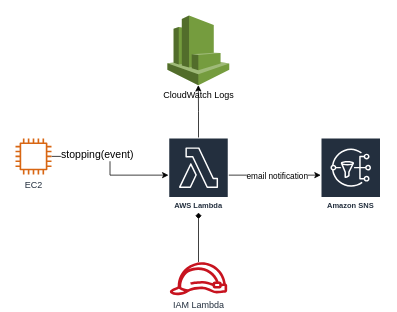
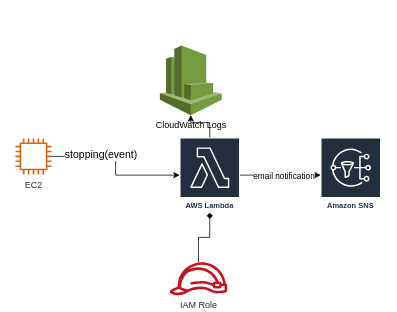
- <mxCell id="10" value="CloudWatch Logs" style="outlineConnect=0;dashed=0;verticalLabelPosition=bottom;verticalAlign=top;align=center;html=1;shape=mxgraph.aws3.cloudwatch;fillColor=#759C3E;gradientColor=none;" vertex="1" parent="1"><mxGeometry x="222.5" y="20" width="82.5" height="93" as="geometry" /></mxCell>
+ <mxCell id="10" value="CloudWatch Logs" style="outlineConnect=0;dashed=0;verticalLabelPosition=bottom;verticalAlign=top;align=center;html=1;shape=mxgraph.aws3.cloudwatch;fillColor=#759C3E;gradientColor=none;" vertex="1" parent="1"><mxGeometry x="212.5" y="60" width="82.5" height="93" as="geometry" /></mxCell>
- <mxCell id="8" value="AWS Lambda" style="outlineConnect=0;fontColor=#232F3E;gradientColor=none;strokeColor=#ffffff;fillColor=#232F3E;dashed=0;verticalLabelPosition=middle;verticalAlign=bottom;align=center;html=1;whiteSpace=wrap;fontSize=10;fontStyle=1;spacing=3;shape=mxgraph.aws4.productIcon;prIcon=mxgraph.aws4.lambda;" vertex="1" parent="1"><mxGeometry x="224" y="183" width="80" height="100" as="geometry" /></mxCell>
+ <mxCell id="8" value="AWS Lambda" style="outlineConnect=0;fontColor=#232F3E;gradientColor=none;strokeColor=#ffffff;fillColor=#232F3E;dashed=0;verticalLabelPosition=middle;verticalAlign=bottom;align=center;html=1;whiteSpace=wrap;fontSize=10;fontStyle=1;spacing=3;shape=mxgraph.aws4.productIcon;prIcon=mxgraph.aws4.lambda;" vertex="1" parent="1"><mxGeometry x="239" y="183" width="80" height="100" as="geometry" /></mxCell>
- <mxCell id="12" value="IAM Lambda" style="outlineConnect=0;fontColor=#232F3E;gradientColor=none;fillColor=#C7131F;strokeColor=none;dashed=0;verticalLabelPosition=bottom;verticalAlign=top;align=center;html=1;fontSize=12;fontStyle=0;aspect=fixed;pointerEvents=1;shape=mxgraph.aws4.role;" vertex="1" parent="1"><mxGeometry x="225" y="349" width="78" height="44" as="geometry" /></mxCell>
+ <mxCell id="12" value="IAM Role" style="outlineConnect=0;fontColor=#232F3E;gradientColor=none;fillColor=#C7131F;strokeColor=none;dashed=0;verticalLabelPosition=bottom;verticalAlign=top;align=center;html=1;fontSize=12;fontStyle=0;aspect=fixed;pointerEvents=1;shape=mxgraph.aws4.role;" vertex="1" parent="1"><mxGeometry x="225" y="349" width="78" height="44" as="geometry" /></mxCell>
